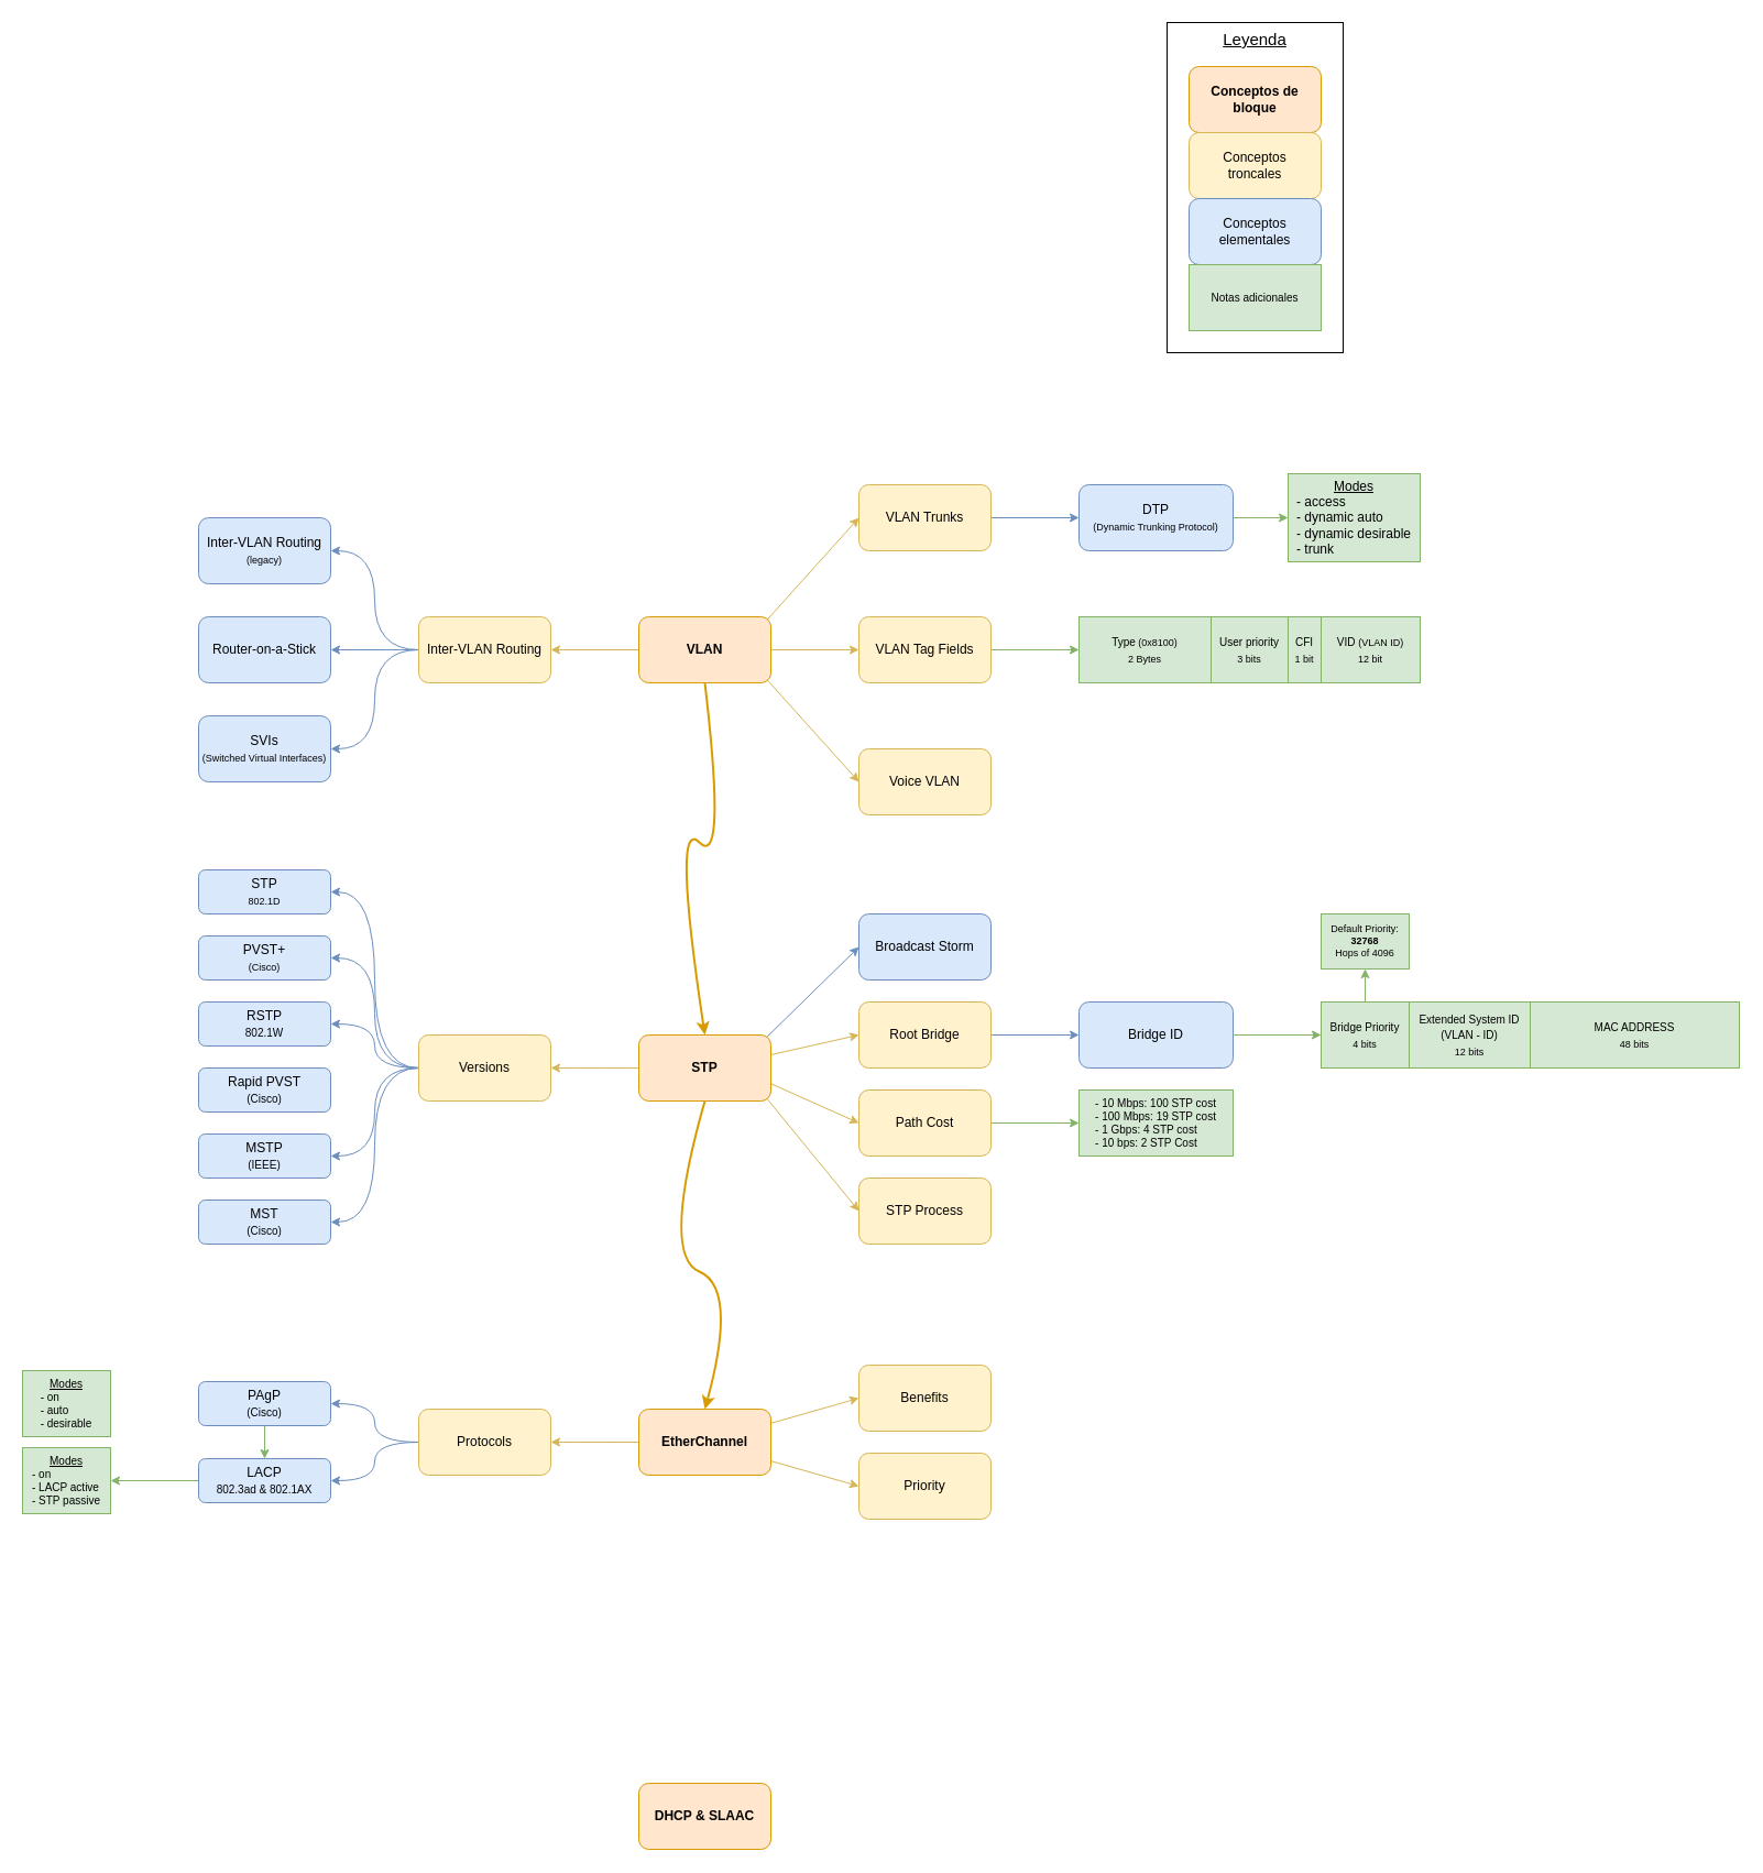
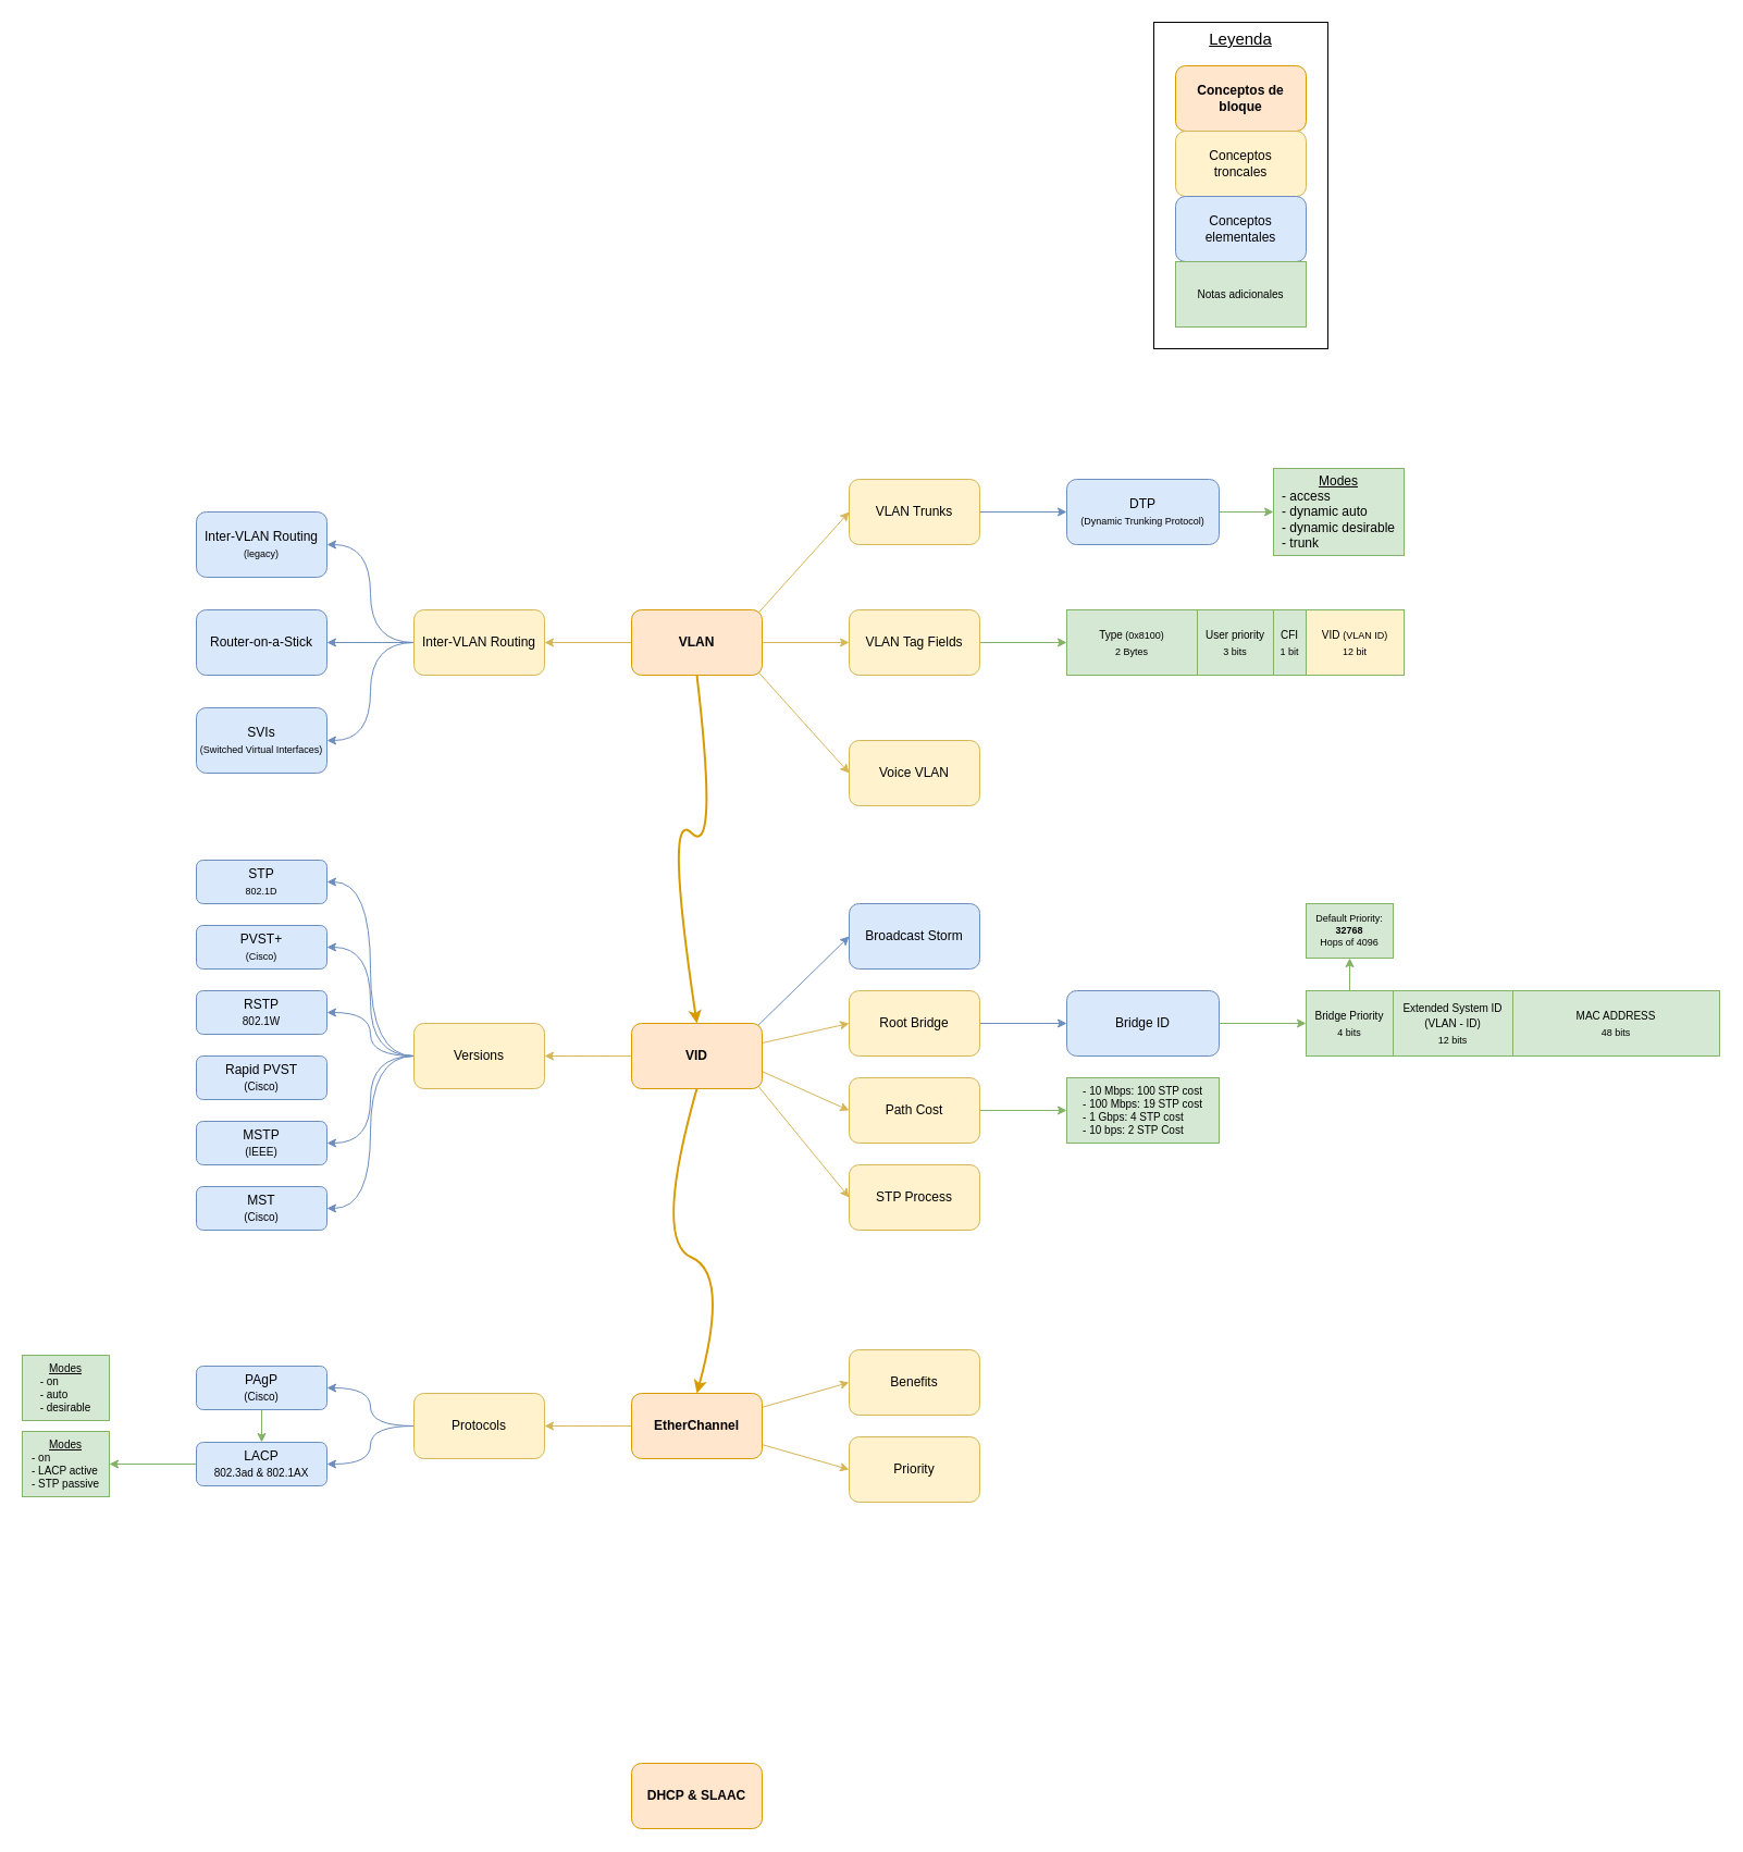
- <mxCell id="22" value="&lt;font style=&quot;font-size: 10px;&quot;&gt;VID &lt;/font&gt;&lt;font style=&quot;&quot;&gt;&lt;font style=&quot;font-size: 9px;&quot;&gt;(VLAN ID)&lt;/font&gt;&lt;br&gt;&lt;/font&gt;&lt;font style=&quot;font-size: 9px;&quot;&gt;12 bit&lt;/font&gt;" style="rounded=0;whiteSpace=wrap;html=1;fillColor=#d5e8d4;strokeColor=#82b366;fontStyle=0" vertex="1" parent="1"><mxGeometry x="1200" y="560" width="90" height="60" as="geometry" /></mxCell>
+ <mxCell id="22" value="&lt;font style=&quot;font-size: 10px;&quot;&gt;VID &lt;/font&gt;&lt;font style=&quot;&quot;&gt;&lt;font style=&quot;font-size: 9px;&quot;&gt;(VLAN ID)&lt;/font&gt;&lt;br&gt;&lt;/font&gt;&lt;font style=&quot;font-size: 9px;&quot;&gt;12 bit&lt;/font&gt;" style="rounded=0;whiteSpace=wrap;html=1;fillColor=#fff2cc;strokeColor=#82b366;fontStyle=0;" vertex="1" parent="1"><mxGeometry x="1200" y="560" width="90" height="60" as="geometry" /></mxCell>
- <mxCell id="36" value="STP" style="rounded=1;whiteSpace=wrap;html=1;fillColor=#ffe6cc;strokeColor=#d79b00;fontStyle=1" vertex="1" parent="1"><mxGeometry x="580" y="940" width="120" height="60" as="geometry" /></mxCell>
+ <mxCell id="36" value="VID" style="rounded=1;whiteSpace=wrap;html=1;fillColor=#ffe6cc;strokeColor=#d79b00;fontStyle=1" vertex="1" parent="1"><mxGeometry x="580" y="940" width="120" height="60" as="geometry" /></mxCell>
